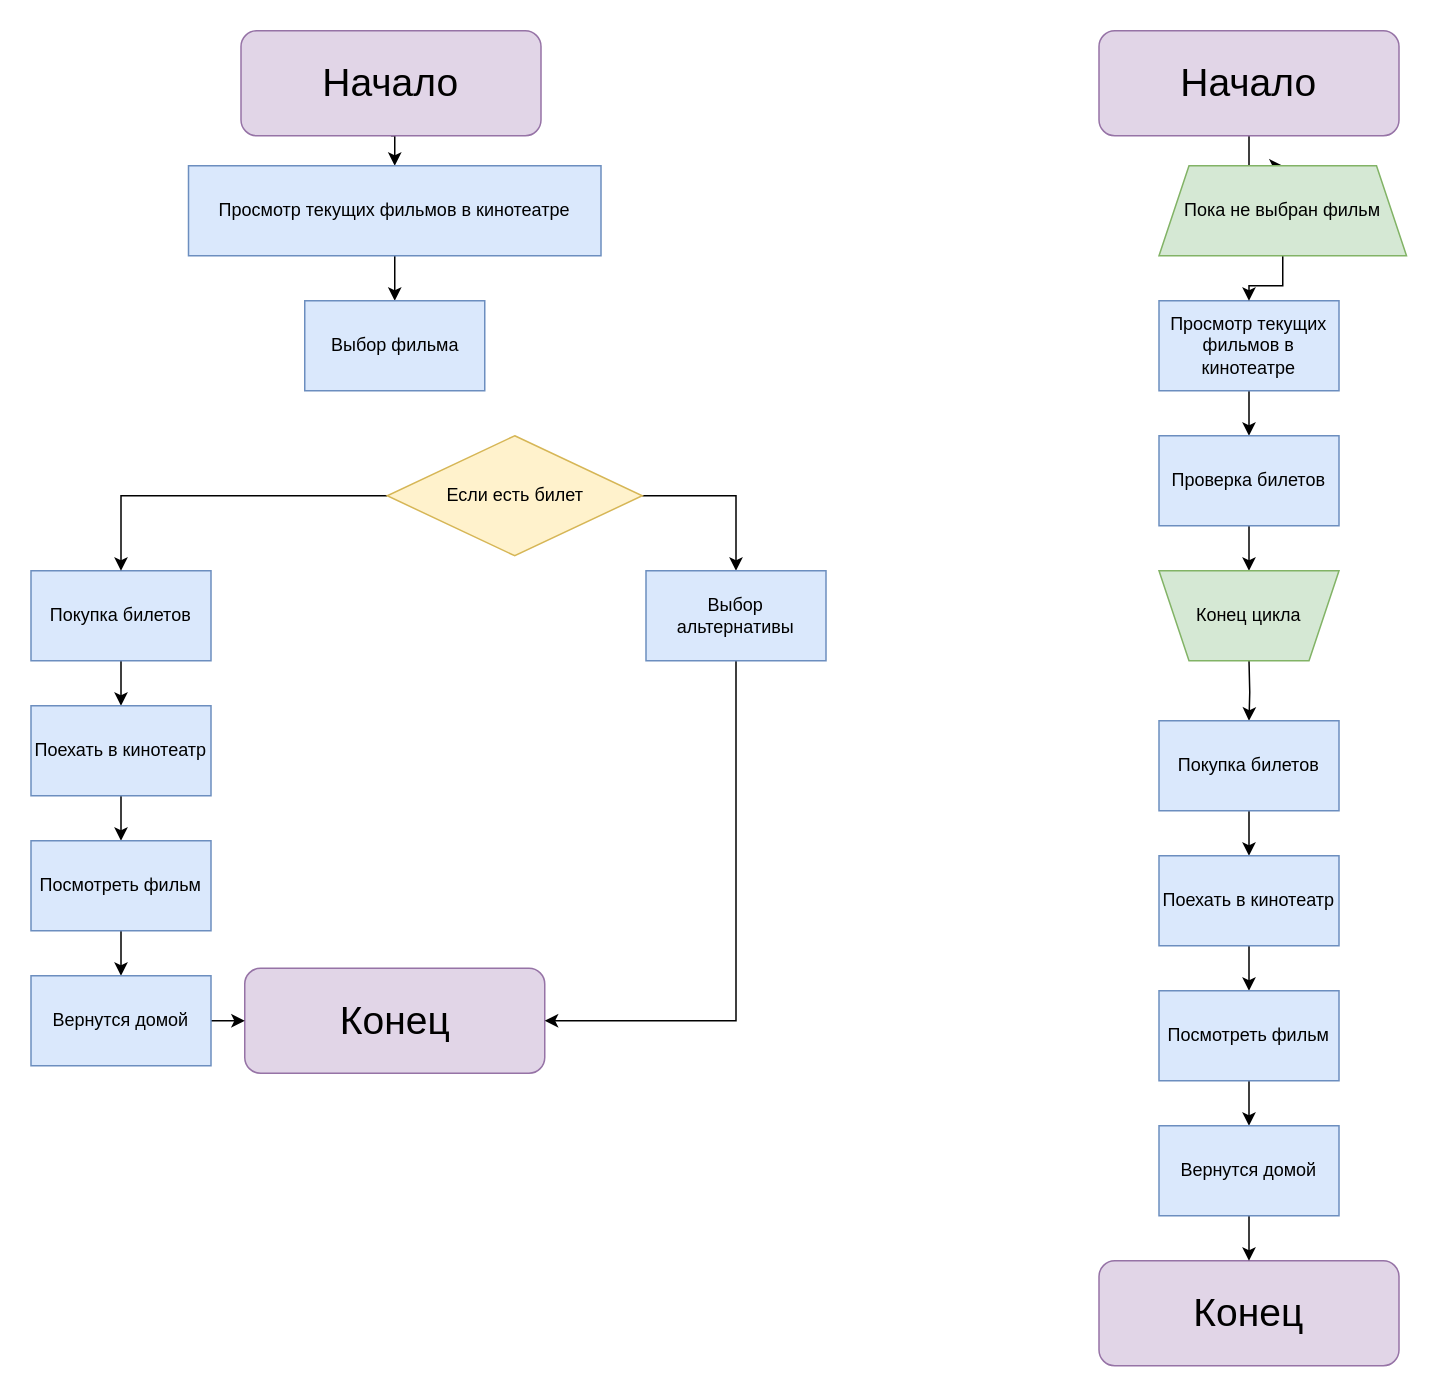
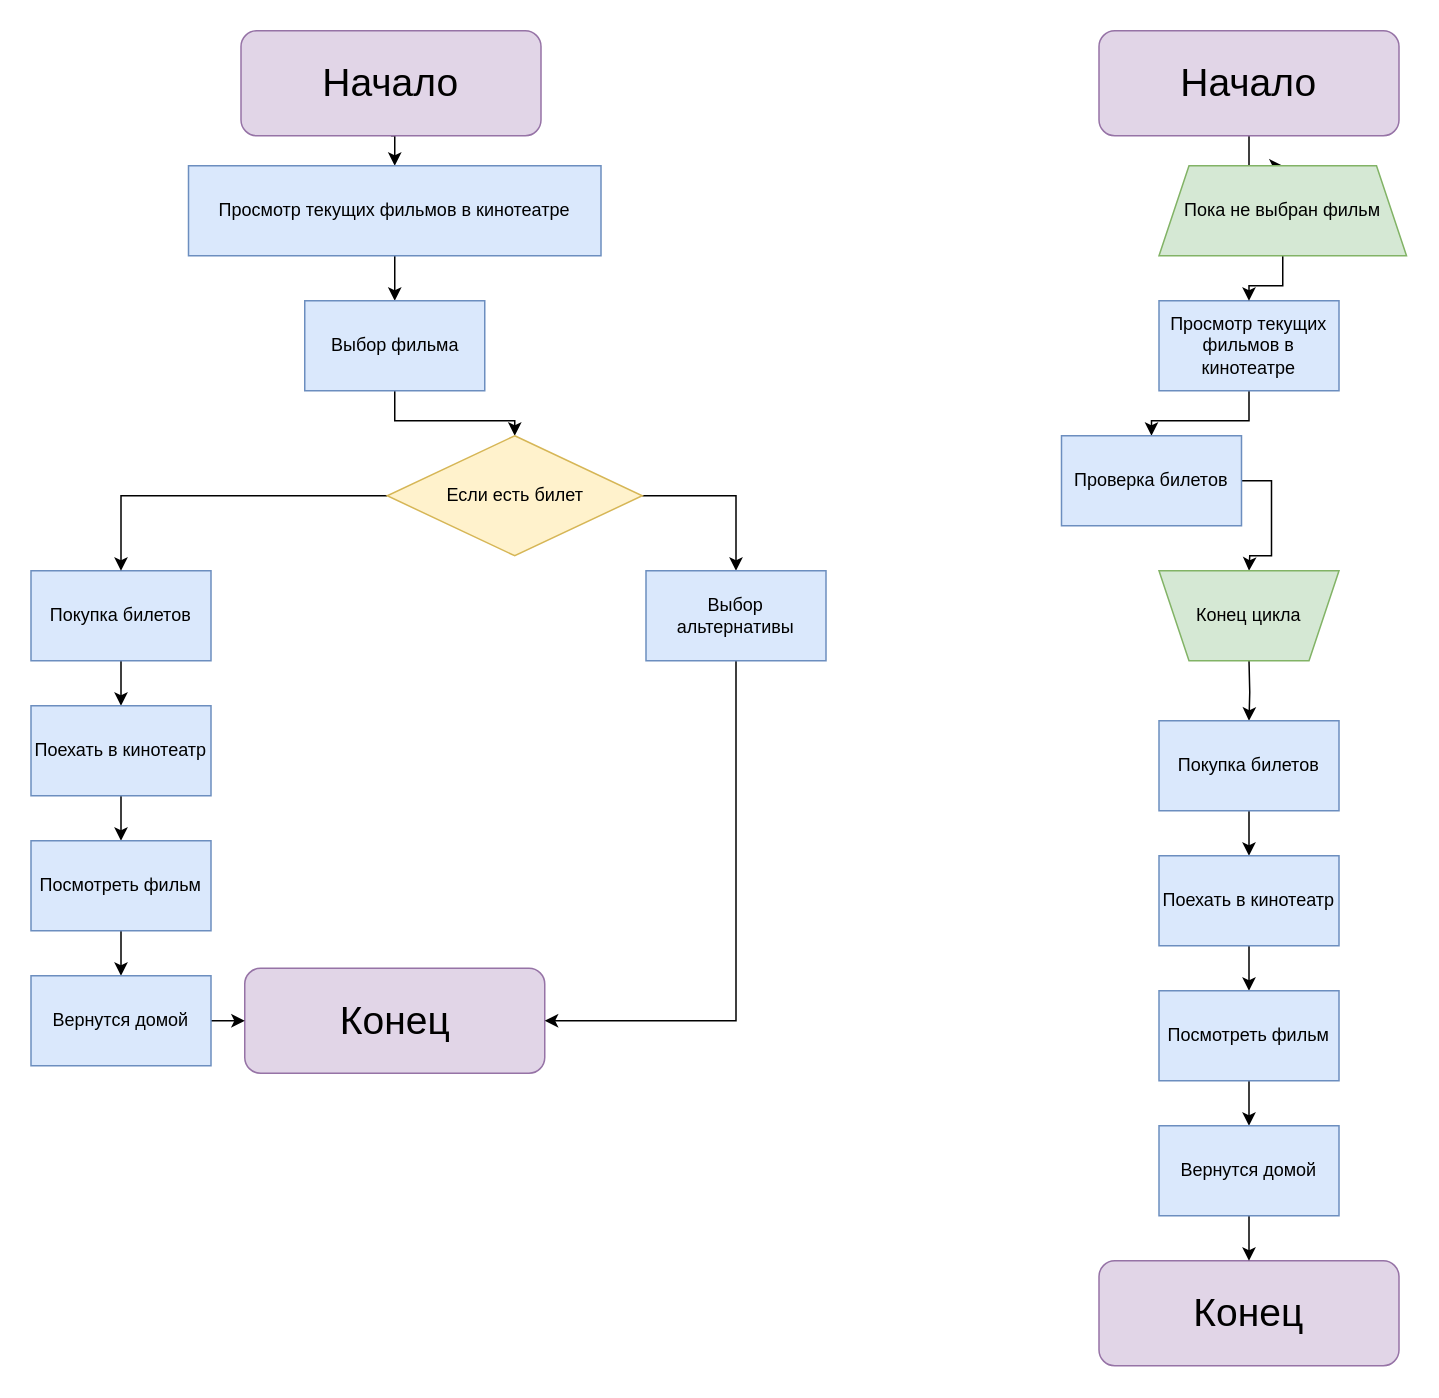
+ <mxCell id="7" style="edgeStyle=orthogonalEdgeStyle;rounded=0;orthogonalLoop=1;jettySize=auto;html=1;entryX=0.5;entryY=0;entryDx=0;entryDy=0;" edge="1" parent="1" source="8" target="13"><mxGeometry relative="1" as="geometry" /></mxCell>
- <mxCell id="27" value="Проверка билетов" style="rounded=0;whiteSpace=wrap;html=1;fillColor=#dae8fc;strokeColor=#6c8ebf;" vertex="1" parent="1"><mxGeometry x="772" y="290" width="120" height="60" as="geometry" /></mxCell>
+ <mxCell id="27" value="Проверка билетов" style="rounded=0;whiteSpace=wrap;html=1;fillColor=#dae8fc;strokeColor=#6c8ebf;" vertex="1" parent="1"><mxGeometry x="707" y="290" width="120" height="60" as="geometry" /></mxCell>
